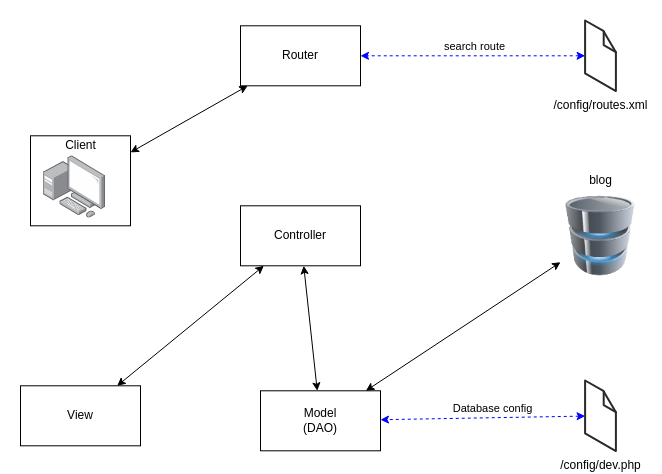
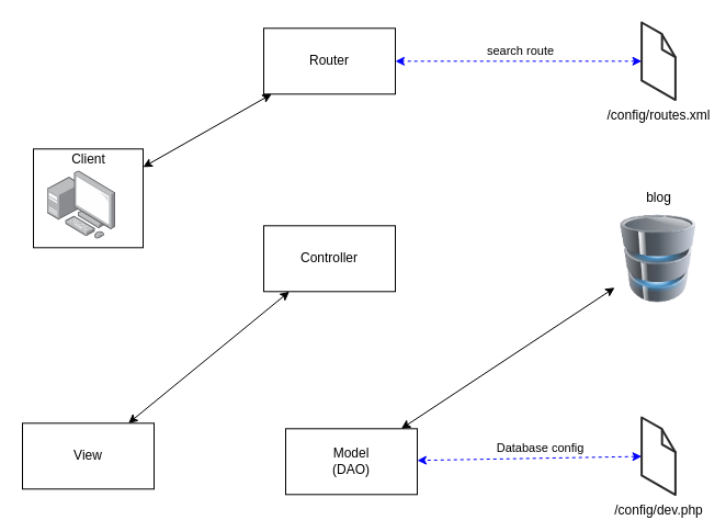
- <mxCell id="8" value="" style="endArrow=classic;startArrow=classic;html=1;" edge="1" parent="1" source="5" target="4"><mxGeometry width="50" height="50" relative="1" as="geometry"><mxPoint x="370" y="401.3" as="sourcePoint" /><mxPoint x="570" y="321.3" as="targetPoint" /></mxGeometry></mxCell>
